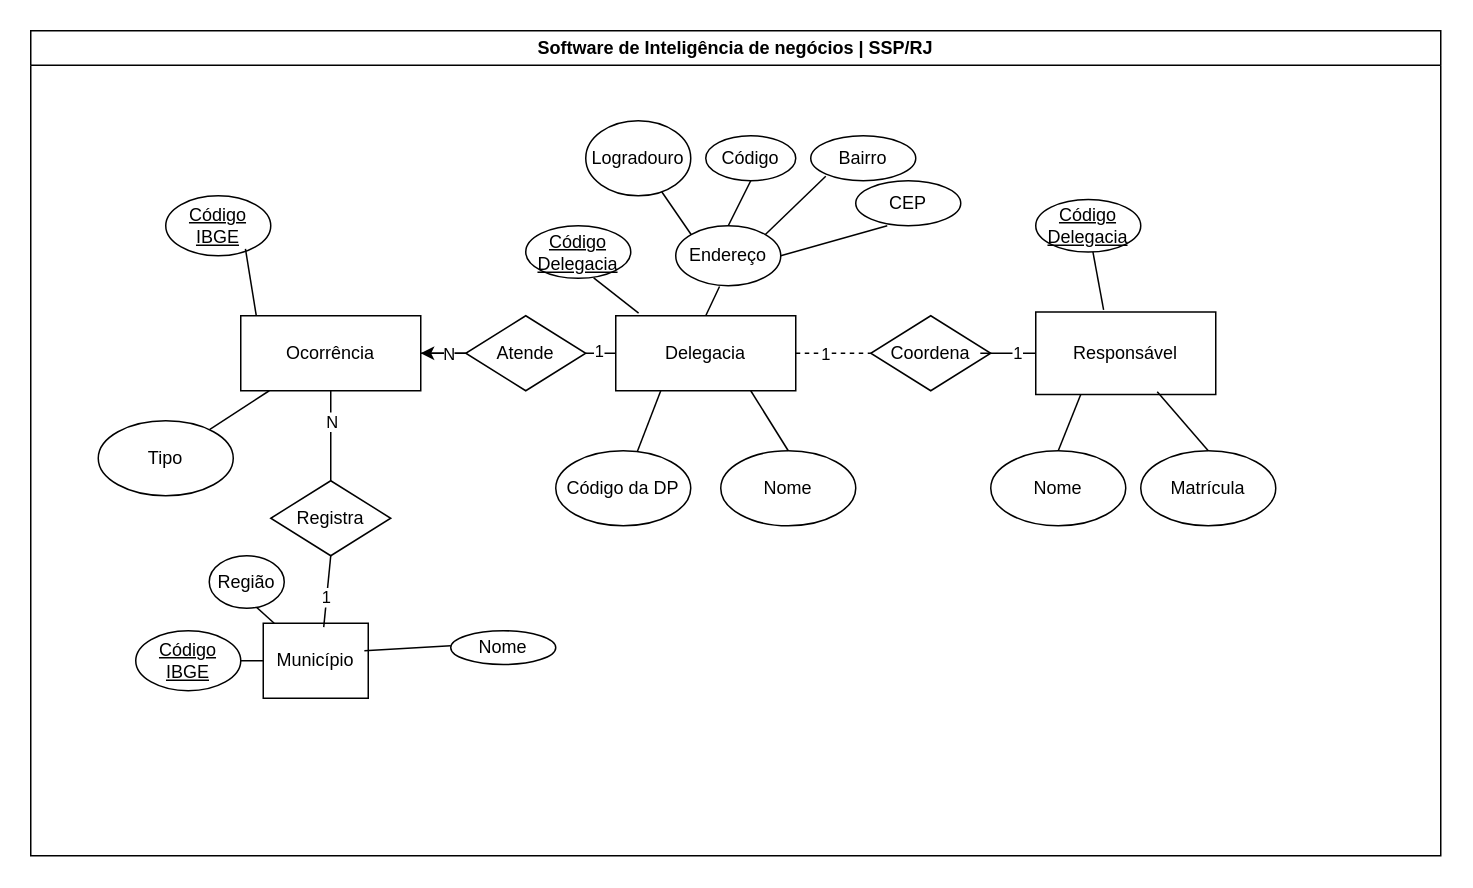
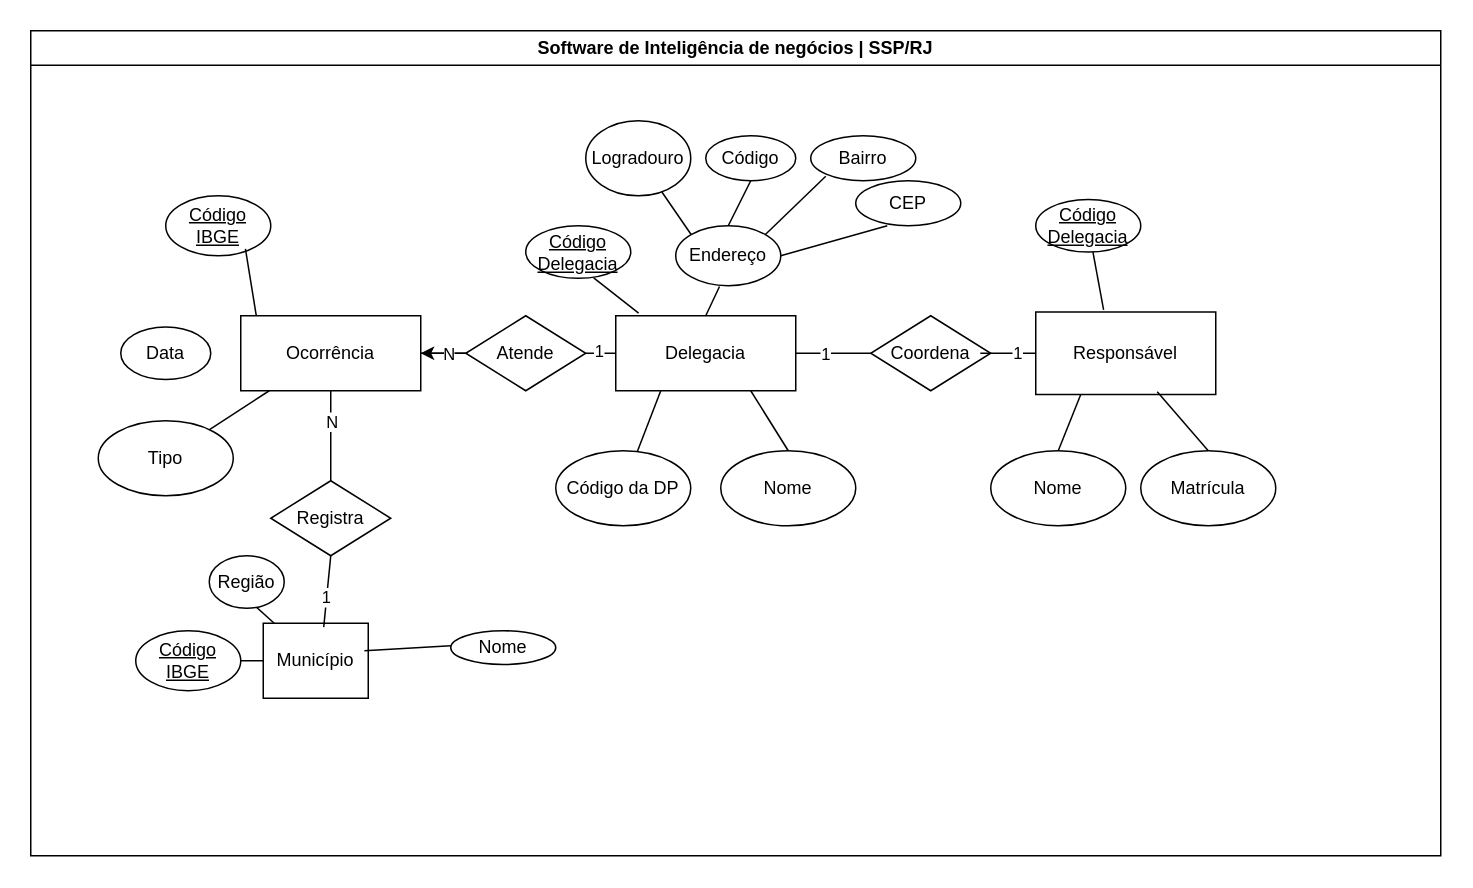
+ <mxCell id="44" value="Data" style="ellipse;whiteSpace=wrap;html=1;" vertex="1" parent="2"><mxGeometry x="60" y="197.5" width="60" height="35" as="geometry" /></mxCell>
- <mxCell id="19" value="" style="endArrow=none;html=1;rounded=0;entryX=0;entryY=0.5;entryDx=0;entryDy=0;dashed=1;" edge="1" parent="2" source="3" target="18"><mxGeometry width="50" height="50" relative="1" as="geometry"><mxPoint x="520" y="230" as="sourcePoint" /><mxPoint x="570" y="180" as="targetPoint" /></mxGeometry></mxCell>
+ <mxCell id="19" value="" style="endArrow=none;html=1;rounded=0;entryX=0;entryY=0.5;entryDx=0;entryDy=0;" edge="1" parent="2" source="3" target="18"><mxGeometry width="50" height="50" relative="1" as="geometry"><mxPoint x="520" y="230" as="sourcePoint" /><mxPoint x="570" y="180" as="targetPoint" /></mxGeometry></mxCell>
